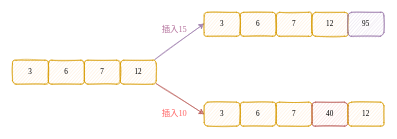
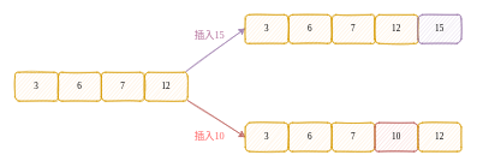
- <mxCell id="13" value="95" style="rounded=1;whiteSpace=wrap;html=1;sketch=1;fillColor=#e1d5e7;strokeColor=#9673a6;fontFamily=Comic Sans MS;" vertex="1" parent="1"><mxGeometry x="580" y="20" width="60" height="40" as="geometry" /></mxCell>
+ <mxCell id="13" value="15" style="rounded=1;whiteSpace=wrap;html=1;sketch=1;fillColor=#e1d5e7;strokeColor=#9673a6;fontFamily=Comic Sans MS;" vertex="1" parent="1"><mxGeometry x="580" y="20" width="60" height="40" as="geometry" /></mxCell>
- <mxCell id="17" value="40" style="rounded=1;whiteSpace=wrap;html=1;sketch=1;fillColor=#f8cecc;strokeColor=#b85450;fontFamily=Comic Sans MS;" vertex="1" parent="1"><mxGeometry x="520" y="170" width="60" height="40" as="geometry" /></mxCell>
+ <mxCell id="17" value="10" style="rounded=1;whiteSpace=wrap;html=1;sketch=1;fillColor=#f8cecc;strokeColor=#b85450;fontFamily=Comic Sans MS;" vertex="1" parent="1"><mxGeometry x="520" y="170" width="60" height="40" as="geometry" /></mxCell>
